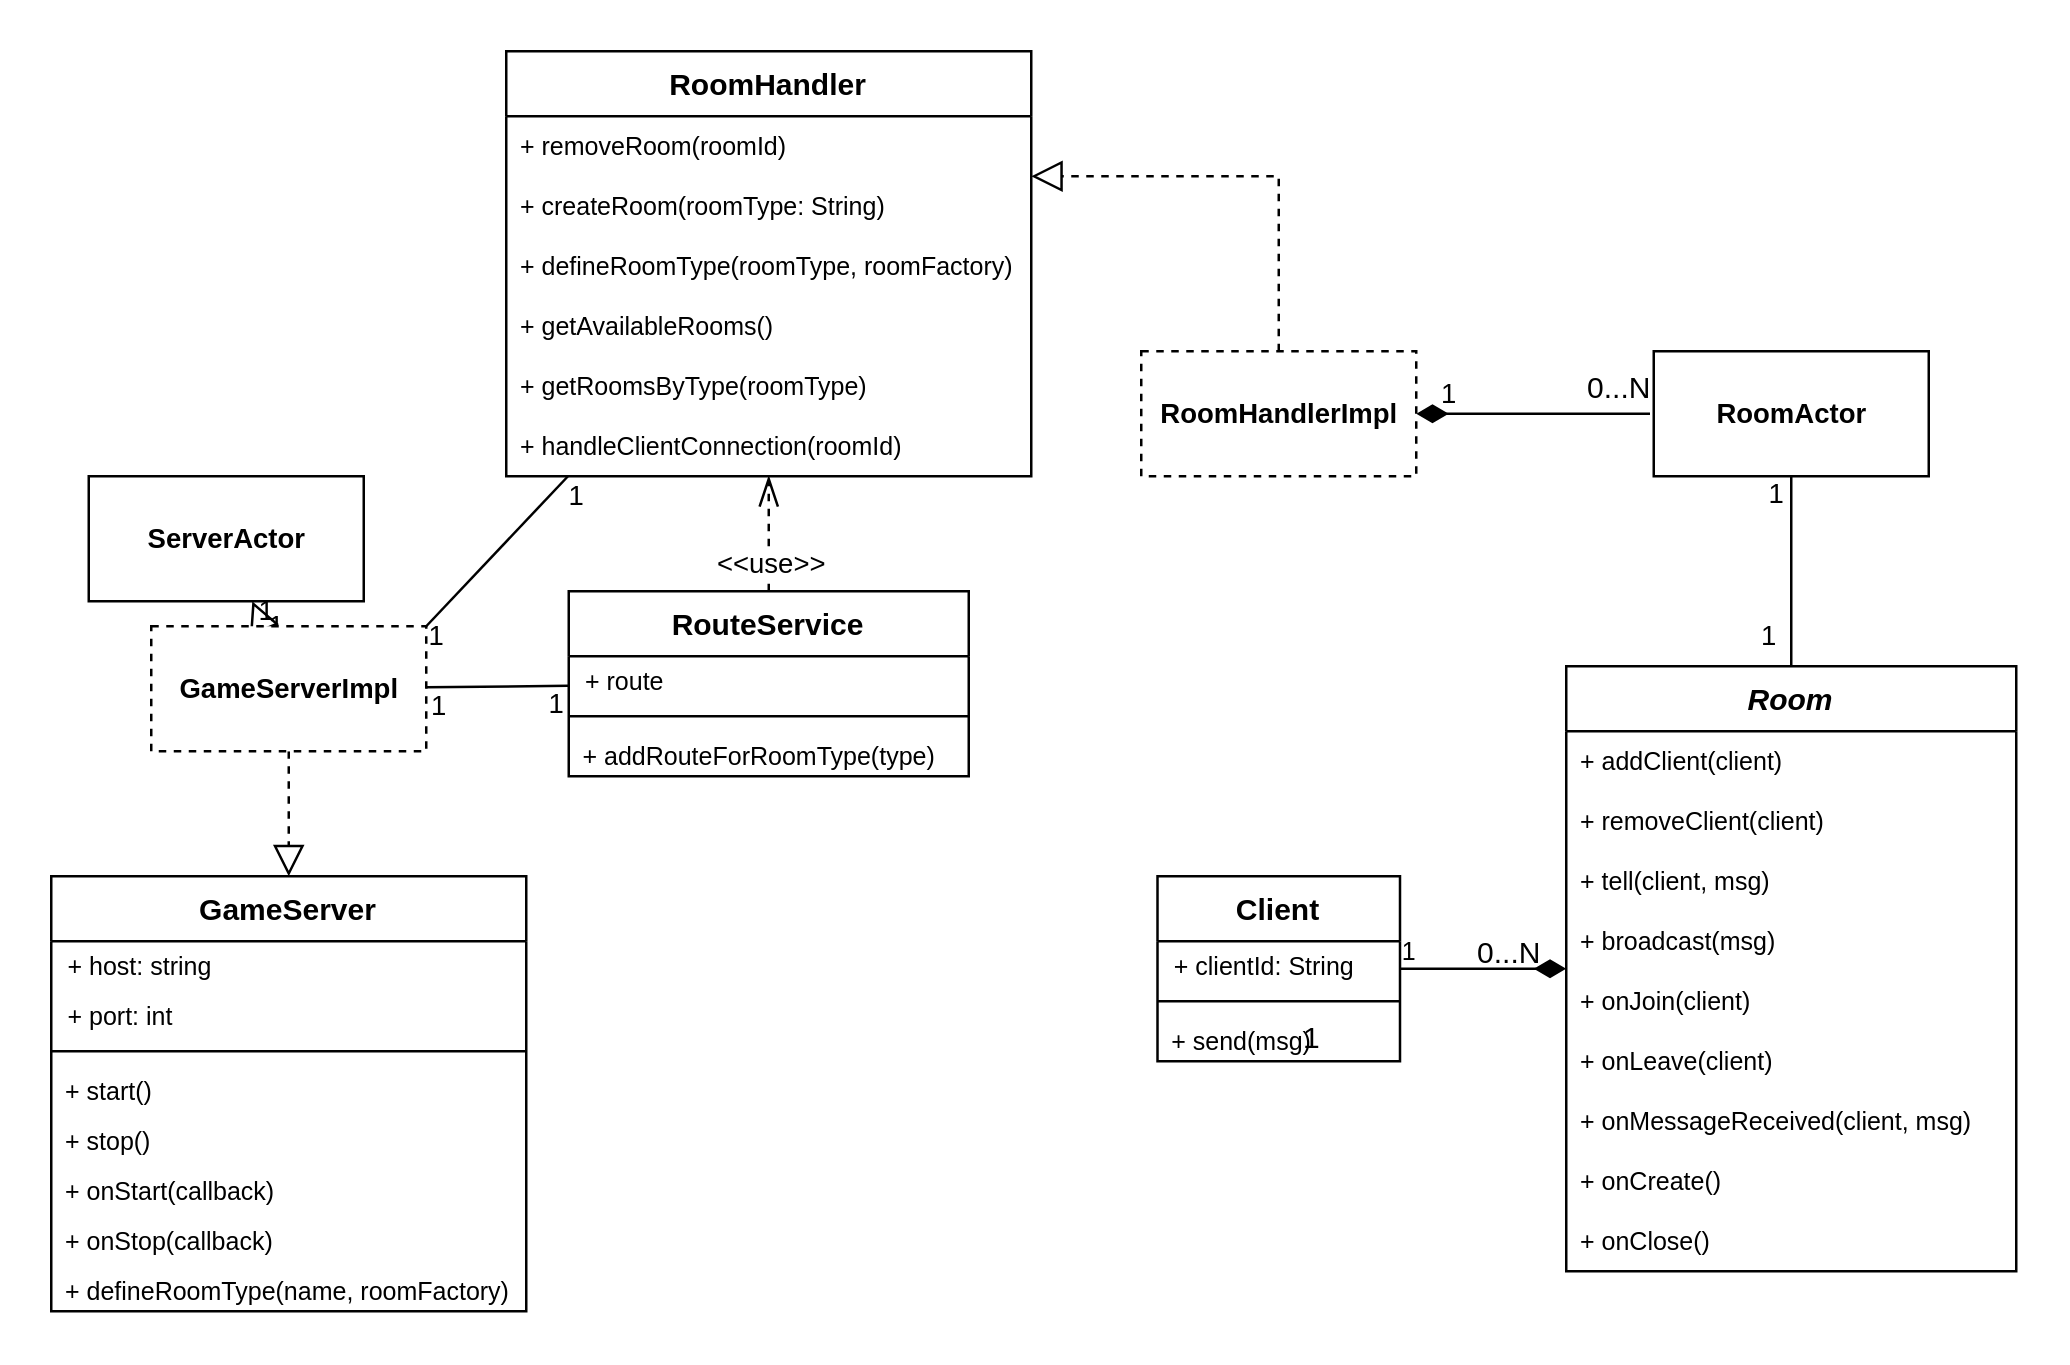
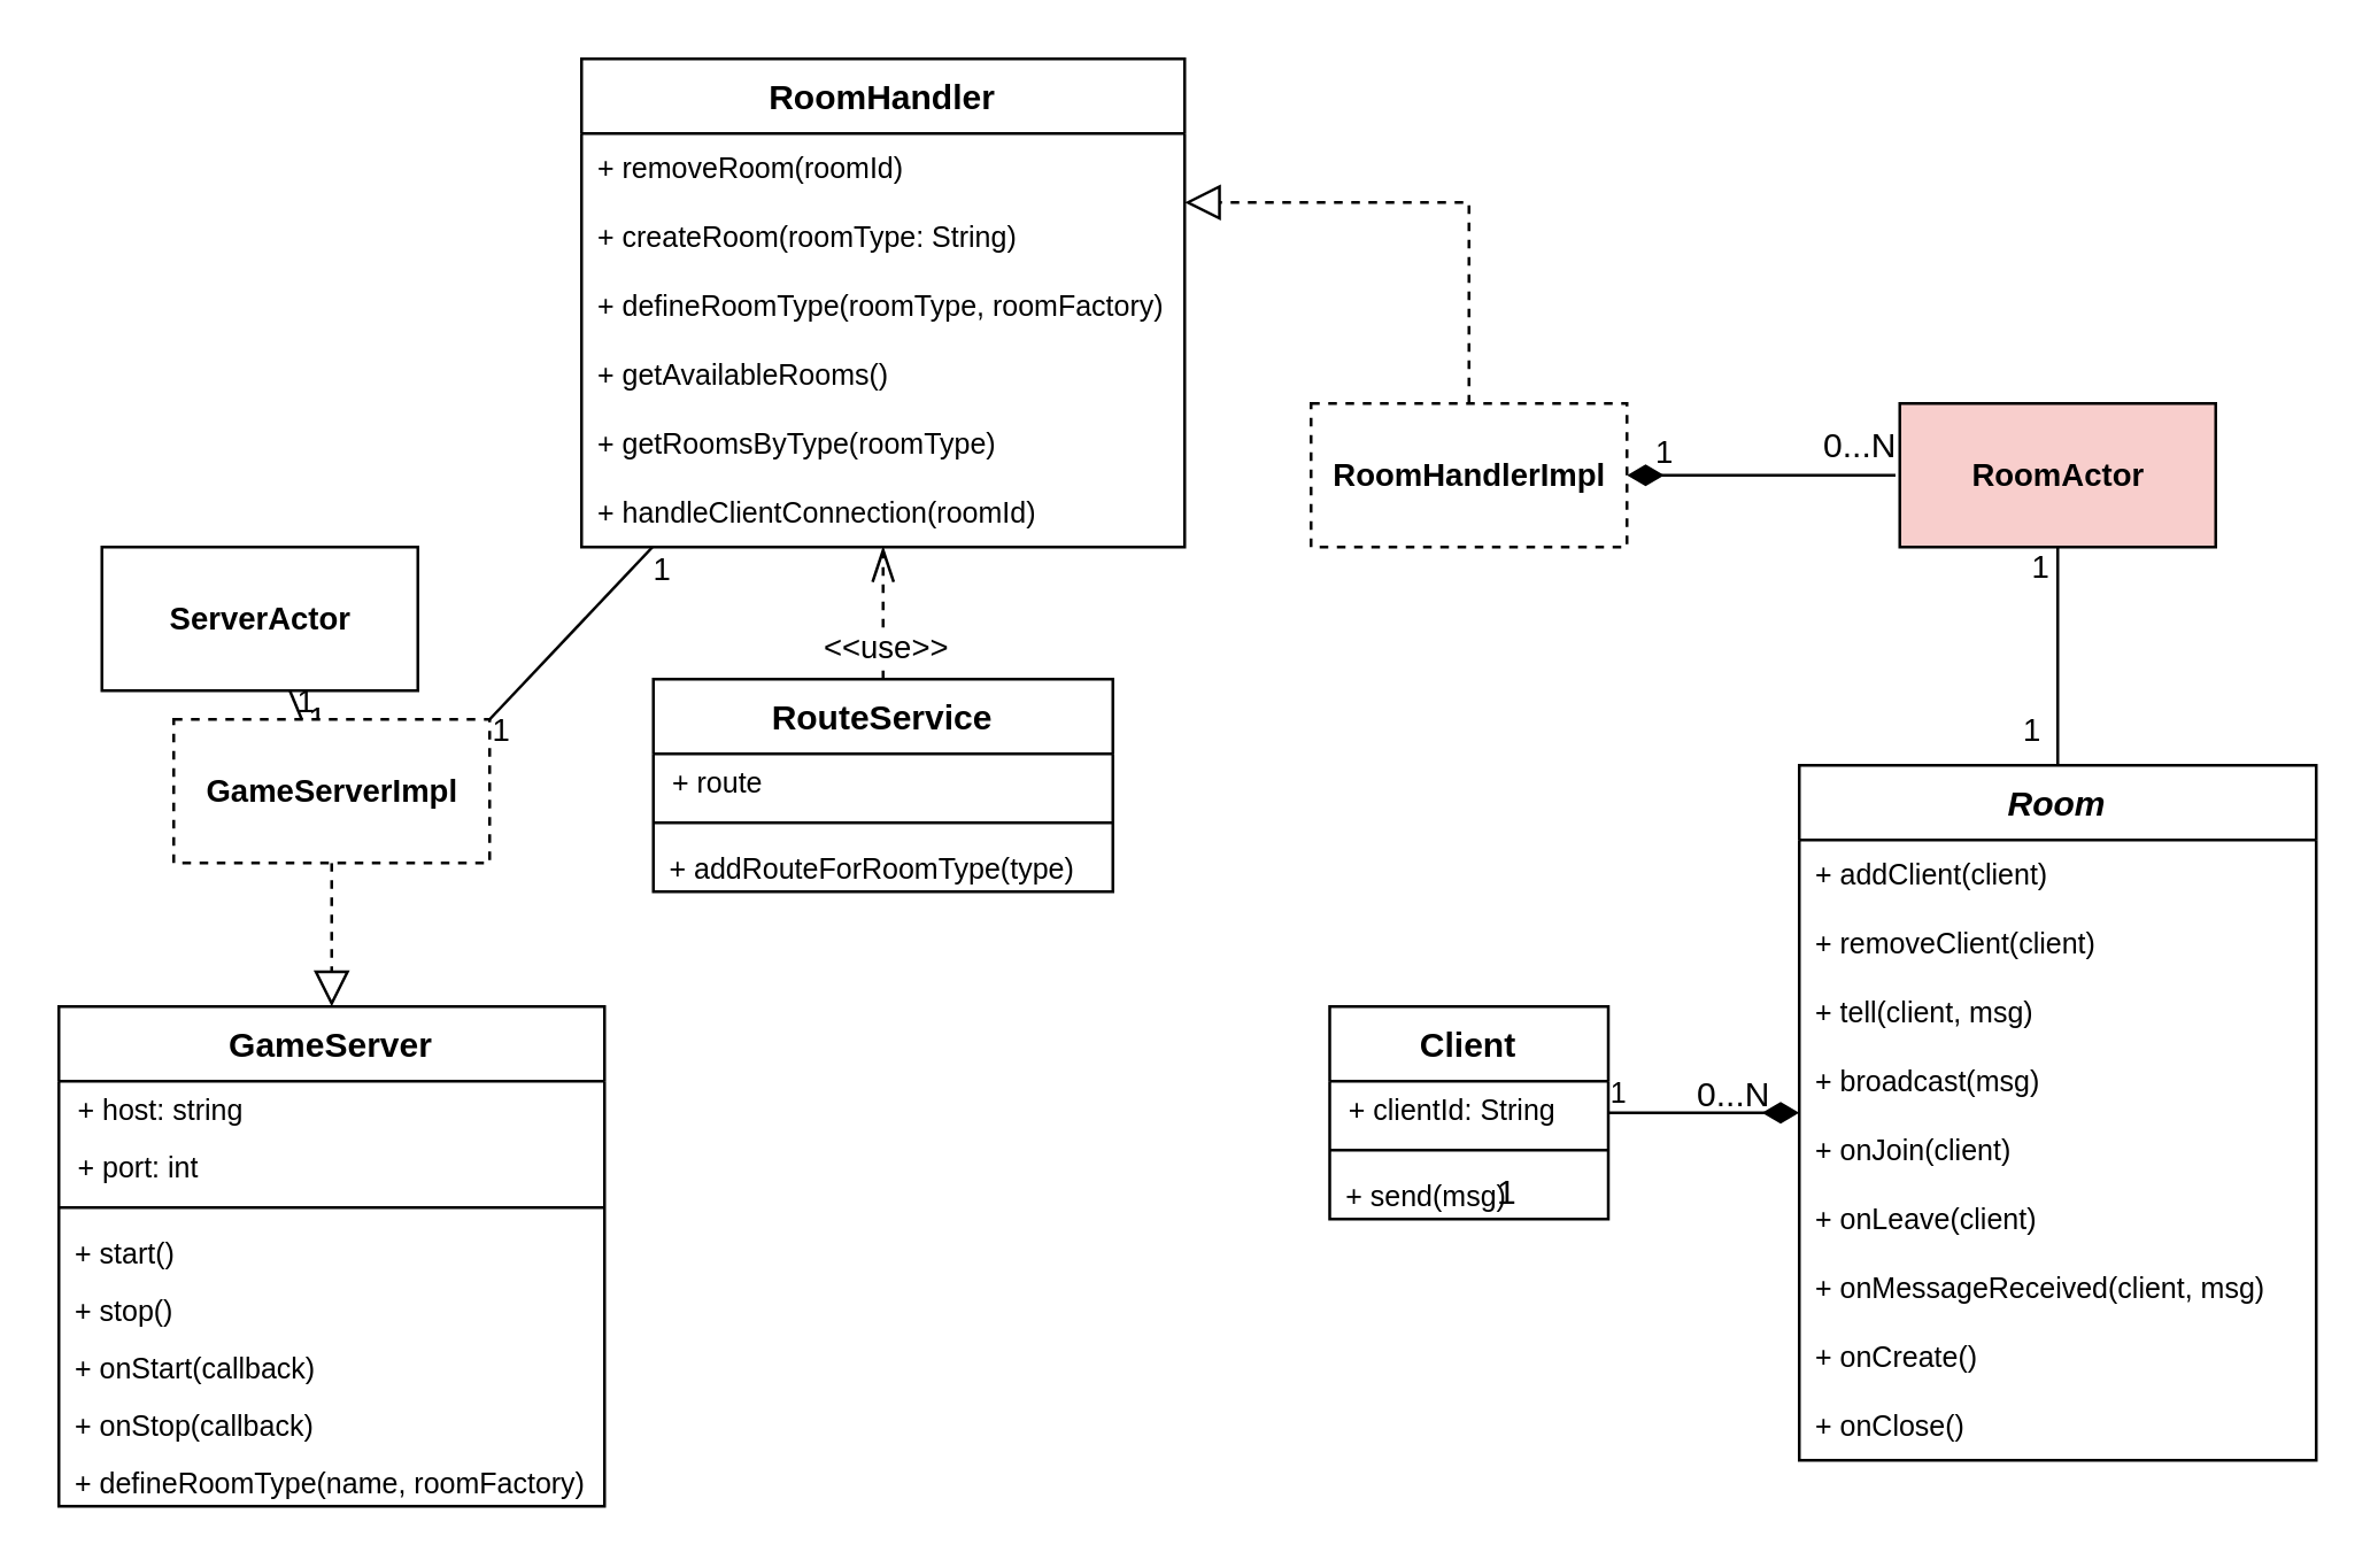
- <mxCell id="18" value="RoomActor" style="html=1;fontSize=11;fontStyle=1" vertex="1" parent="1"><mxGeometry x="661" y="140" width="110" height="50" as="geometry" /></mxCell>
+ <mxCell id="18" value="RoomActor" style="html=1;fontSize=11;fontStyle=1;fillColor=#f8cecc;" vertex="1" parent="1"><mxGeometry x="661" y="140" width="110" height="50" as="geometry" /></mxCell>
- <mxCell id="20" style="edgeStyle=none;rounded=0;orthogonalLoop=1;jettySize=auto;html=1;startArrow=none;startFill=0;startSize=12;endArrow=block;endFill=0;endSize=10;strokeColor=#000000;" edge="1" parent="1" source="23" target="2"><mxGeometry relative="1" as="geometry" /></mxCell>
+ <mxCell id="20" style="edgeStyle=none;rounded=0;orthogonalLoop=1;jettySize=auto;html=1;startArrow=none;startFill=0;startSize=12;endArrow=none;endFill=0;endSize=10;strokeColor=#000000;" edge="1" parent="1" source="23" target="2"><mxGeometry relative="1" as="geometry" /></mxCell>
- <mxCell id="8" style="rounded=0;orthogonalLoop=1;jettySize=auto;html=1;endArrow=none;endFill=0;fontSize=11;startArrow=none;startFill=0;strokeWidth=1;endSize=6;startSize=10;" edge="1" parent="1" source="23" target="37"><mxGeometry relative="1" as="geometry"><mxPoint x="176" y="240" as="sourcePoint" /><mxPoint x="252" y="275" as="targetPoint" /></mxGeometry></mxCell>
- <mxCell id="9" value="1" style="edgeLabel;html=1;align=center;verticalAlign=middle;resizable=0;points=[];labelBackgroundColor=none;" vertex="1" connectable="0" parent="8"><mxGeometry x="-0.838" y="1" relative="1" as="geometry"><mxPoint y="8" as="offset" /></mxGeometry></mxCell>
- <mxCell id="10" value="1" style="edgeLabel;html=1;align=center;verticalAlign=middle;resizable=0;points=[];labelBackgroundColor=none;" vertex="1" connectable="0" parent="8"><mxGeometry x="0.687" relative="1" as="geometry"><mxPoint x="3.33" y="7" as="offset" /></mxGeometry></mxCell>
